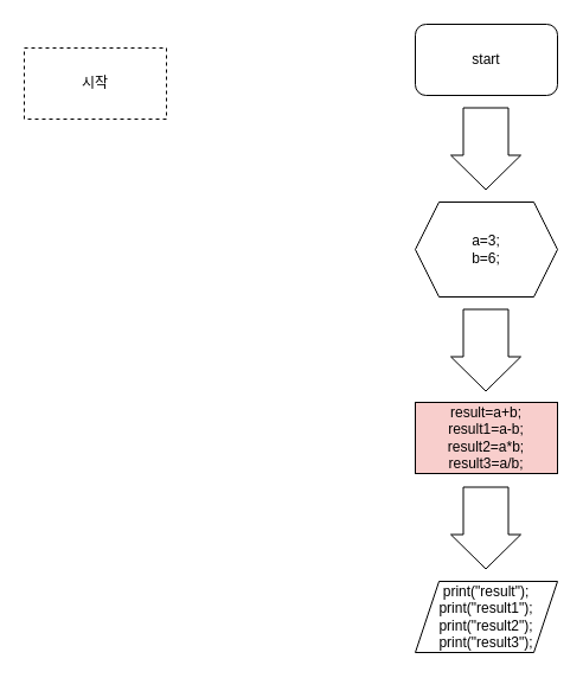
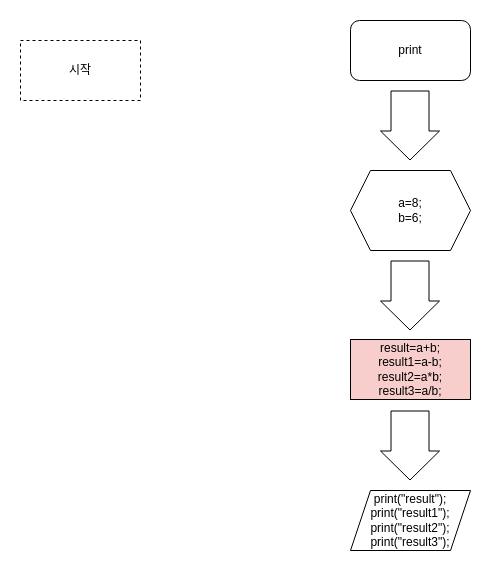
- <mxCell id="3" value="start" style="rounded=1;whiteSpace=wrap;html=1;" vertex="1" parent="1"><mxGeometry x="350" y="20" width="120" height="60" as="geometry" /></mxCell>
+ <mxCell id="3" value="print" style="rounded=1;whiteSpace=wrap;html=1;" vertex="1" parent="1"><mxGeometry x="350" y="20" width="120" height="60" as="geometry" /></mxCell>
- <mxCell id="5" value="a=3;&lt;br&gt;b=6;" style="shape=hexagon;perimeter=hexagonPerimeter2;whiteSpace=wrap;html=1;fixedSize=1;" vertex="1" parent="1"><mxGeometry x="350" y="170" width="120" height="80" as="geometry" /></mxCell>
+ <mxCell id="5" value="a=8;&lt;br&gt;b=6;" style="shape=hexagon;perimeter=hexagonPerimeter2;whiteSpace=wrap;html=1;fixedSize=1;" vertex="1" parent="1"><mxGeometry x="350" y="170" width="120" height="80" as="geometry" /></mxCell>
